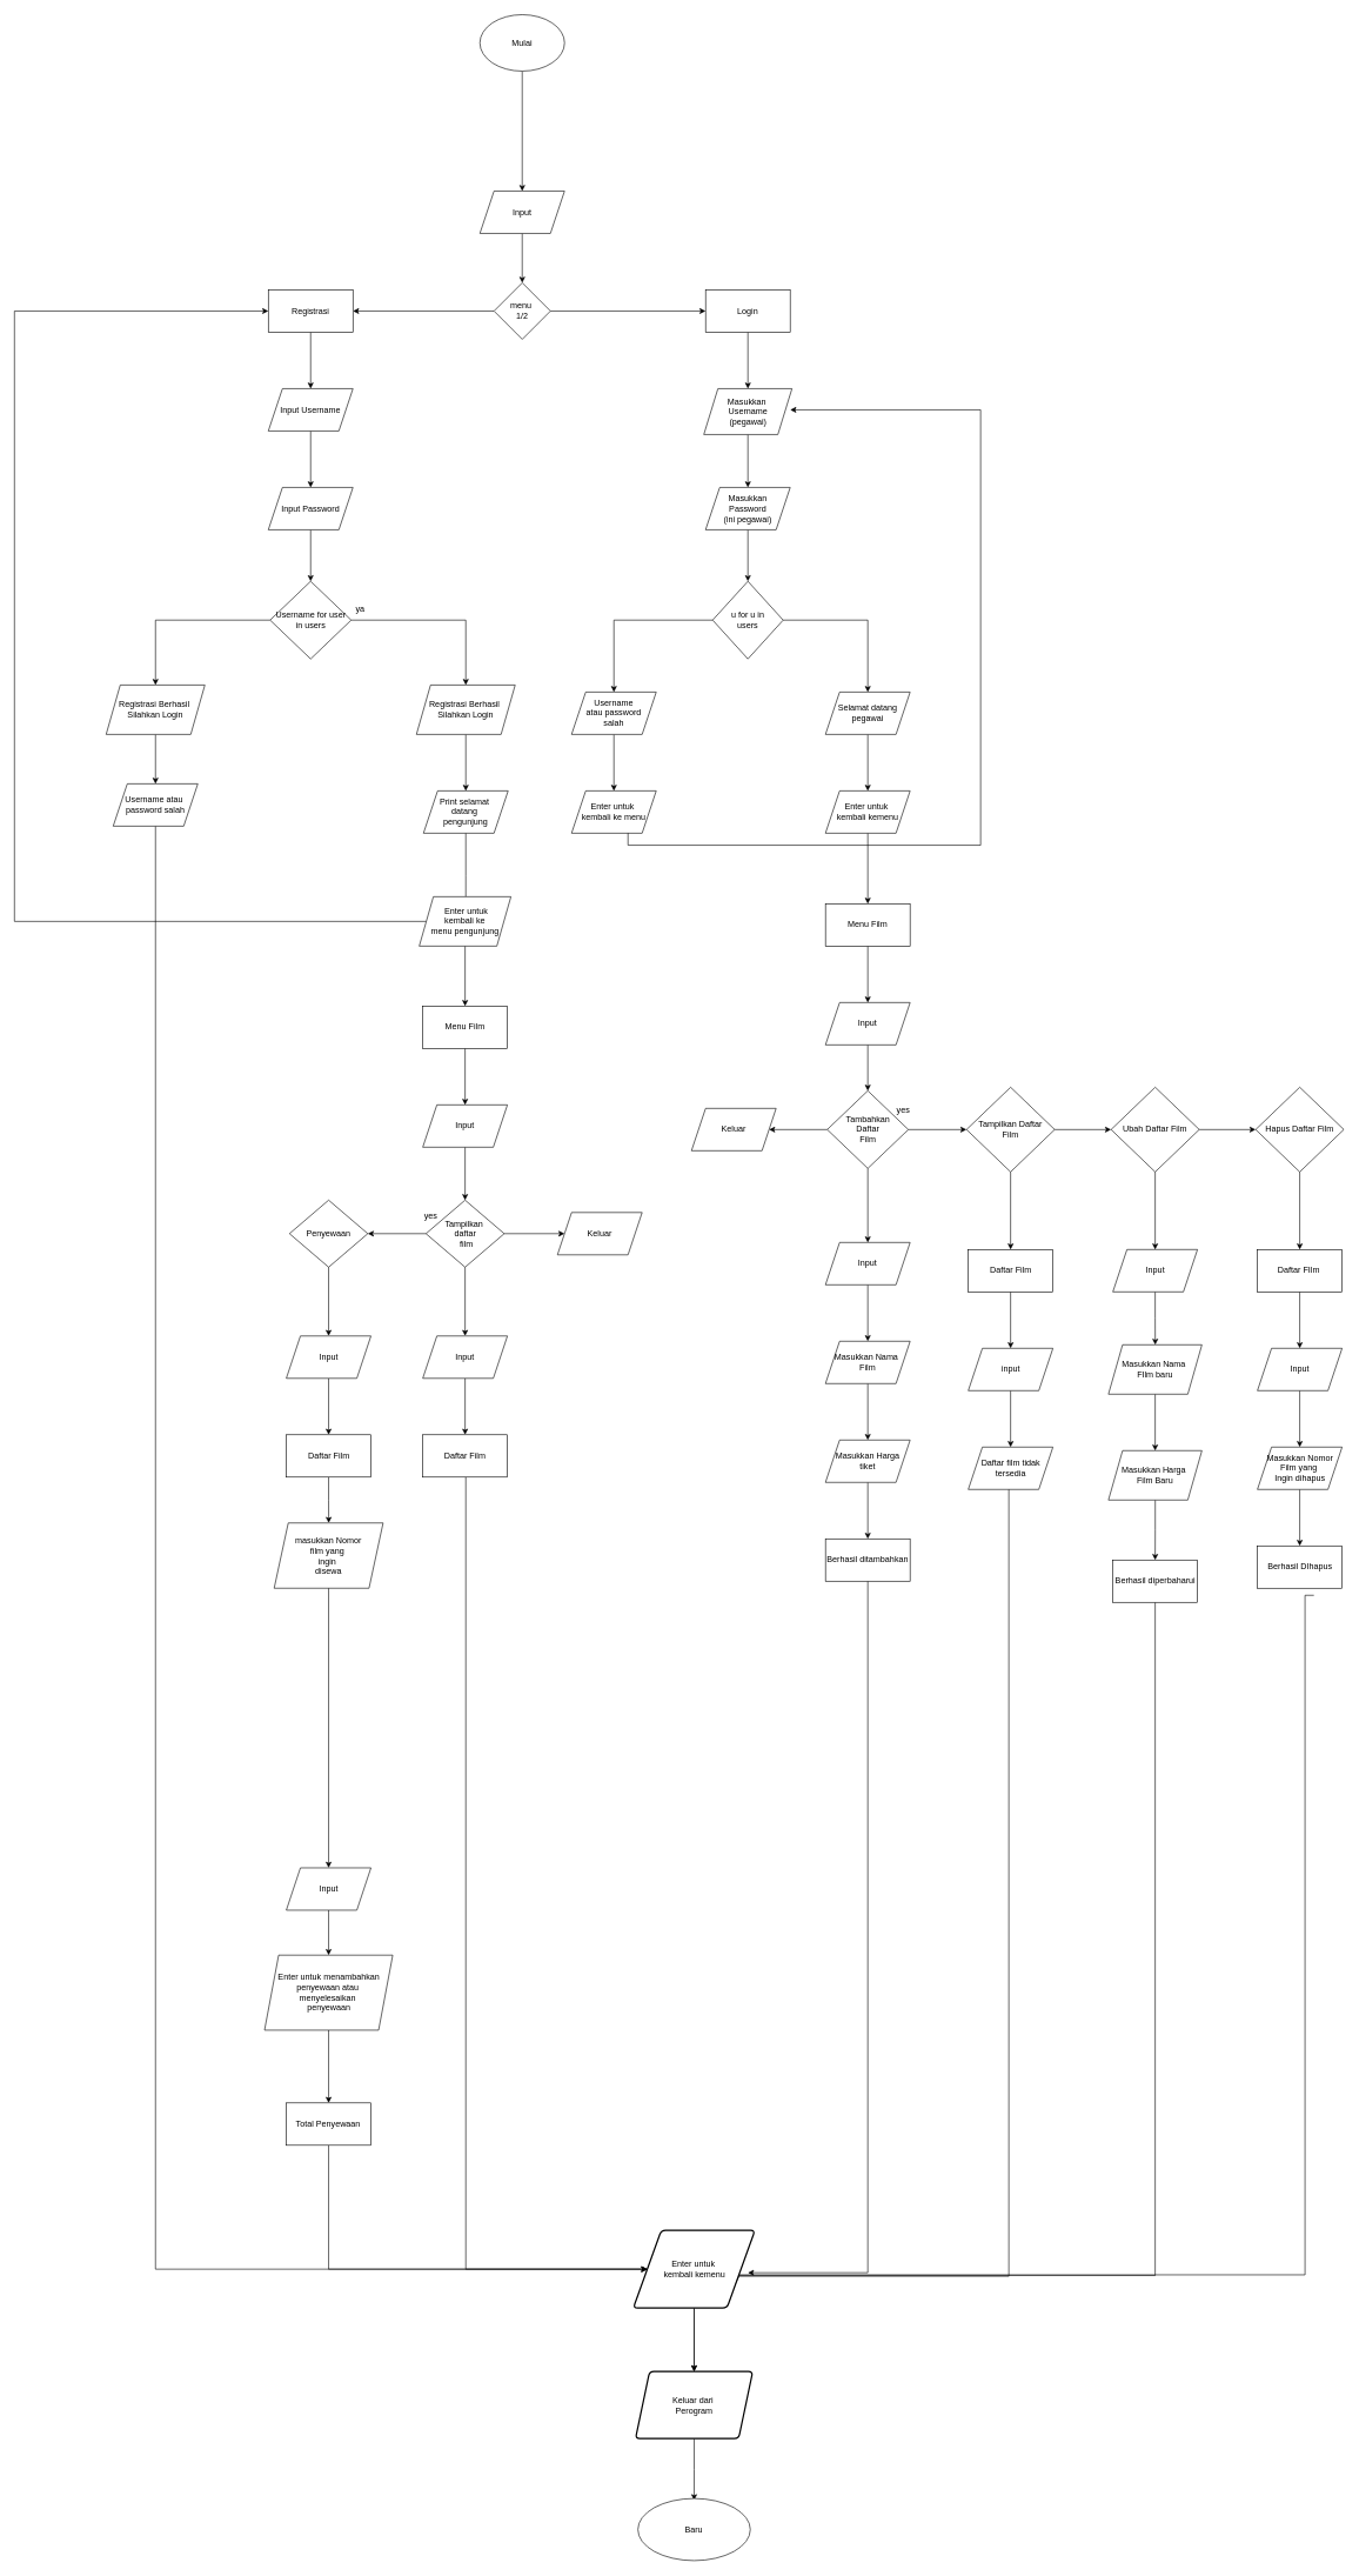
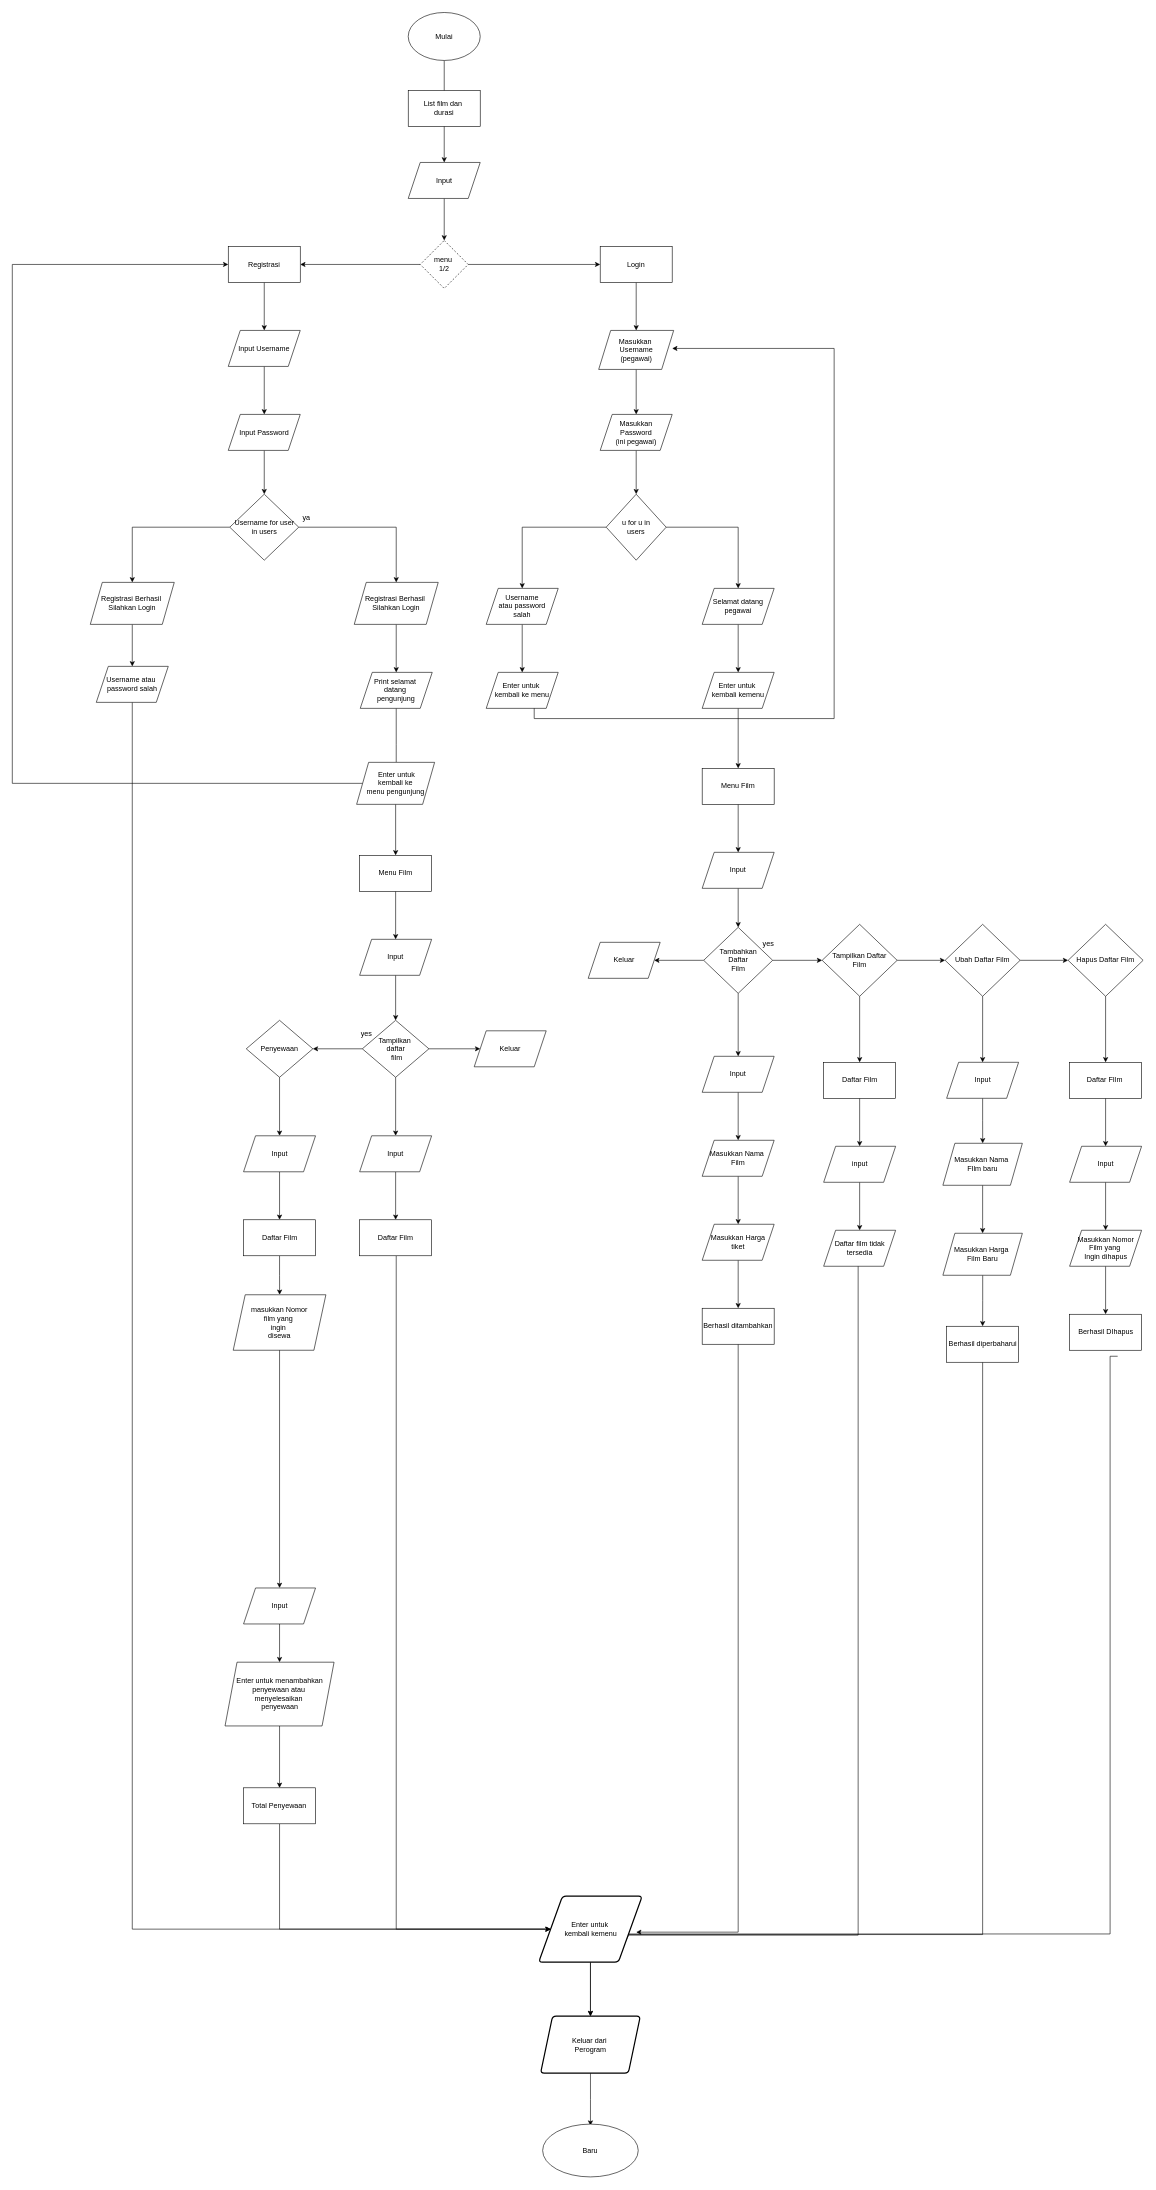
+ <mxCell id="17" value="List film dan&amp;nbsp;&lt;div&gt;durasi&lt;/div&gt;" style="rounded=0;whiteSpace=wrap;html=1;" parent="1" vertex="1"><mxGeometry x="680" y="150" width="120" height="60" as="geometry" /></mxCell>
- <mxCell id="8" value="menu&amp;nbsp;&lt;div&gt;1/2&lt;/div&gt;" style="rhombus;whiteSpace=wrap;html=1;" parent="1" vertex="1"><mxGeometry x="700" y="400" width="80" height="80" as="geometry" /></mxCell>
+ <mxCell id="8" value="menu&amp;nbsp;&lt;div&gt;1/2&lt;/div&gt;" style="rhombus;whiteSpace=wrap;html=1;dashed=1;" parent="1" vertex="1"><mxGeometry x="700" y="400" width="80" height="80" as="geometry" /></mxCell>
